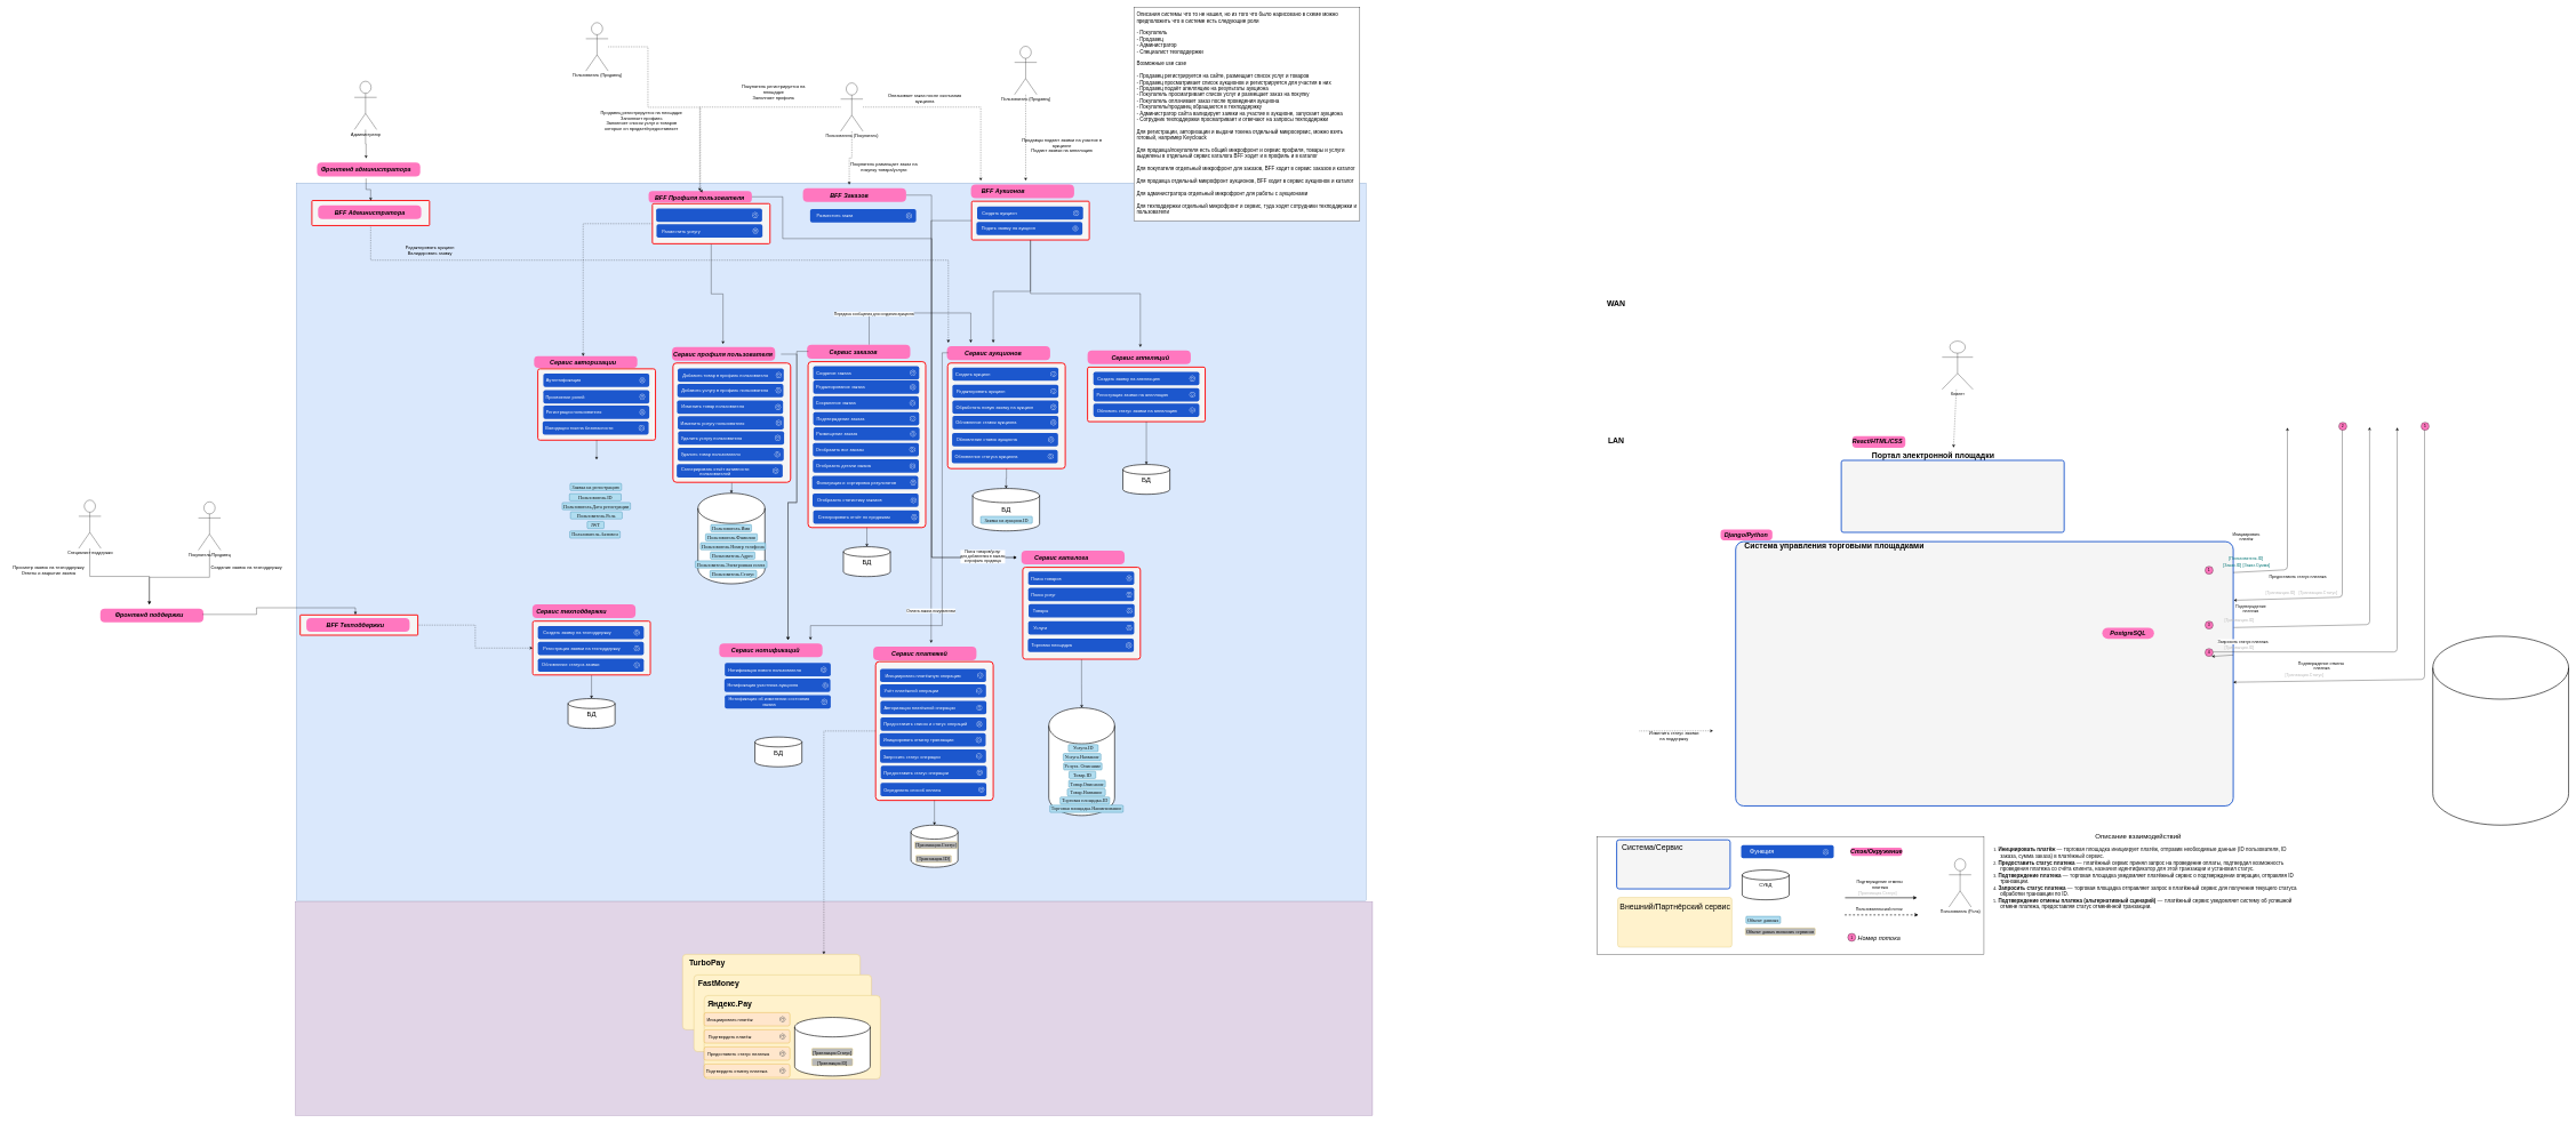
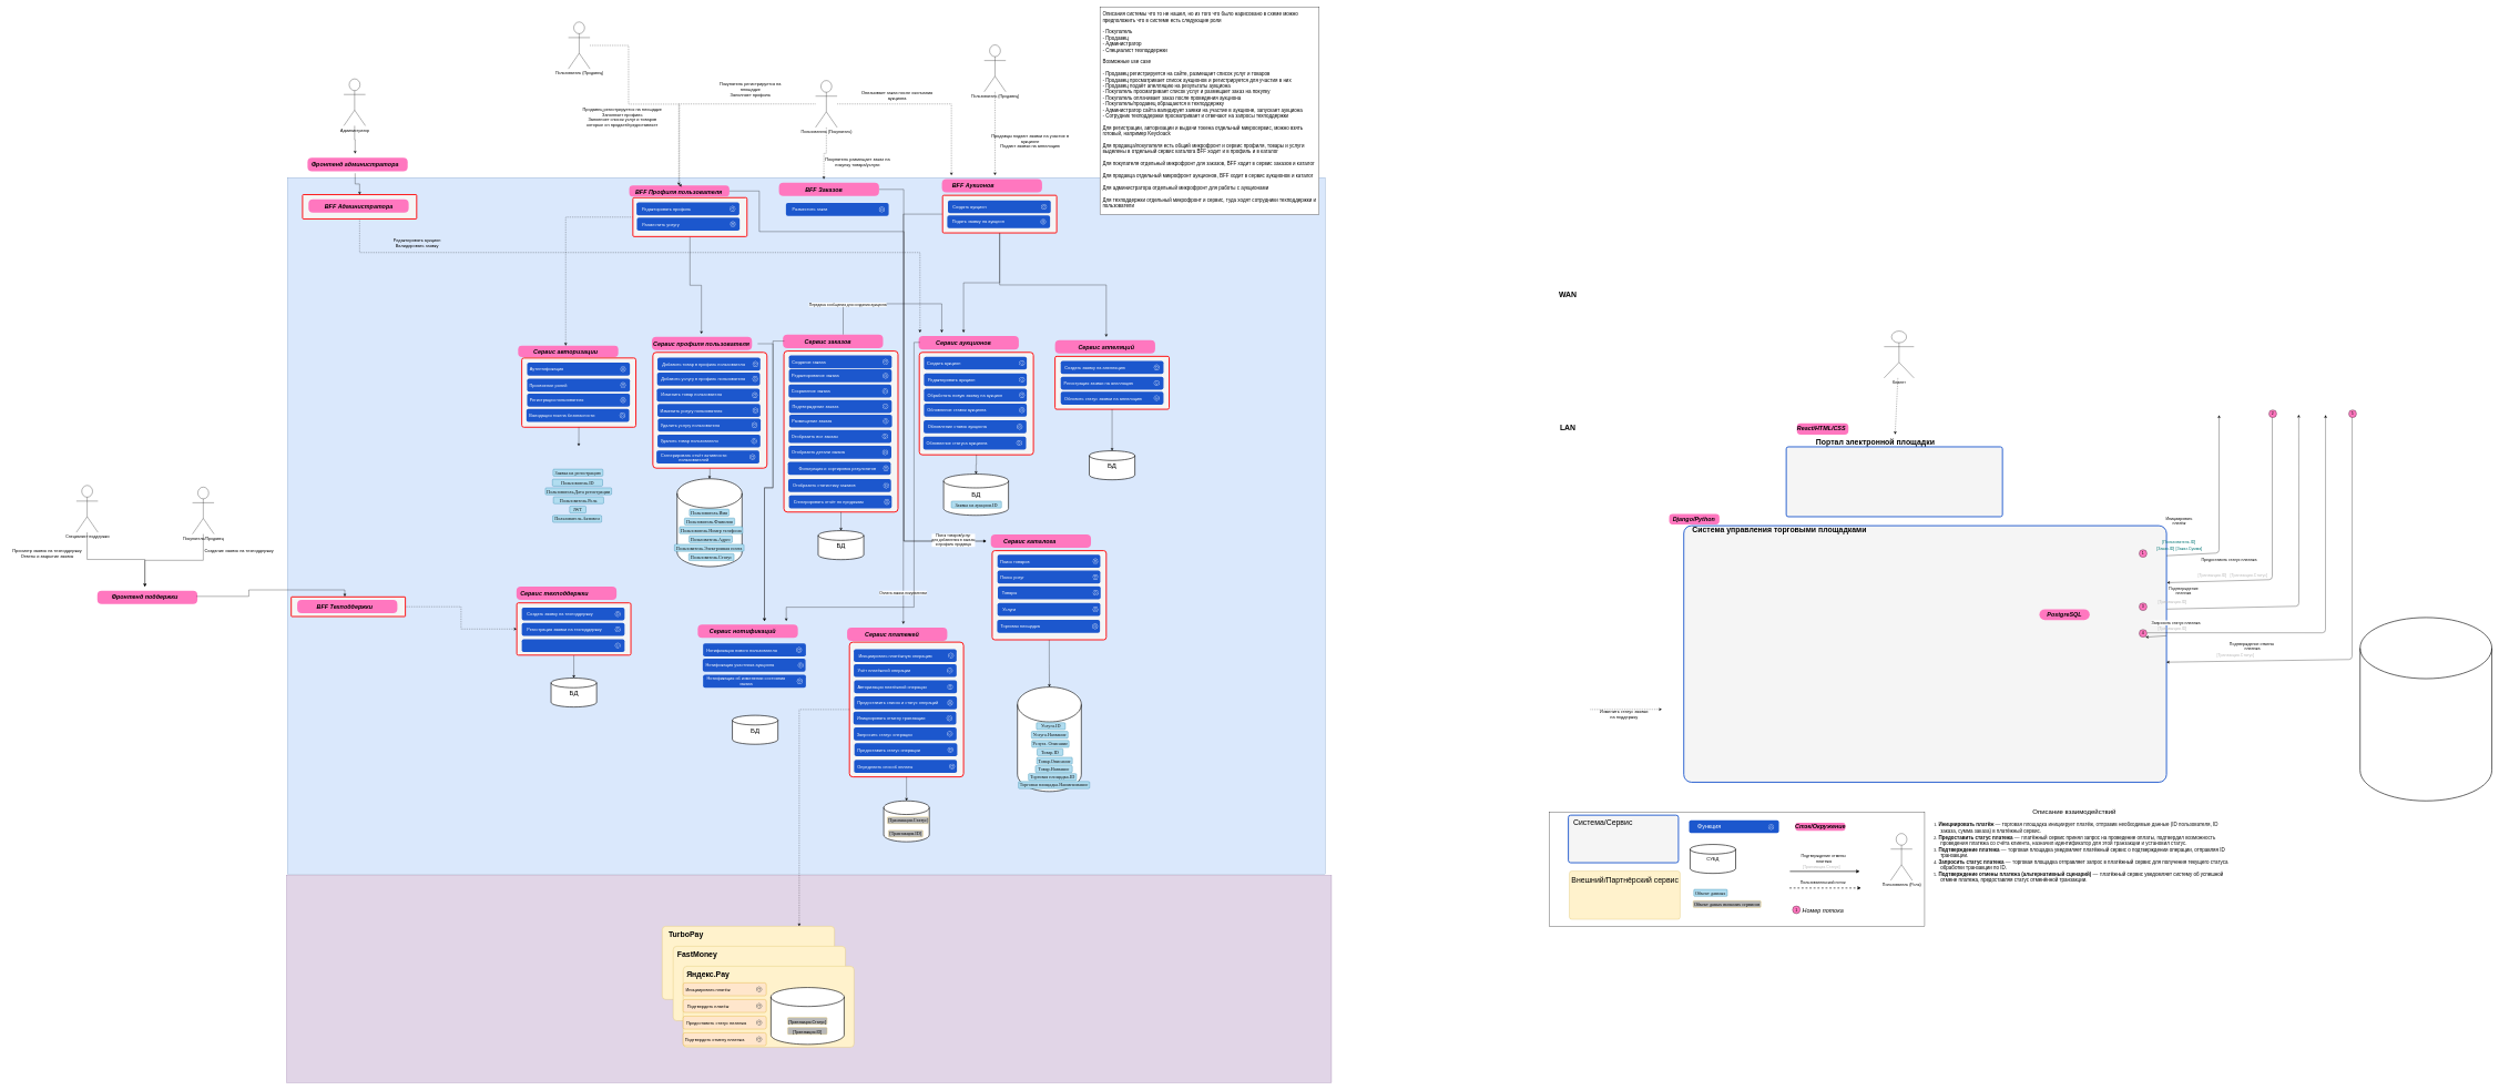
+ <mxCell id="374" value="Редактировать профиль" style="text;html=1;align=center;verticalAlign=middle;whiteSpace=wrap;rounded=1;fontSize=13;fontColor=#FFFFFF;" parent="371" vertex="1"><mxGeometry x="8" y="4.5" width="164" height="30" as="geometry" /></mxCell>
- <mxCell id="207" value="Фильтрация и сортировка результатов" style="text;html=1;align=center;verticalAlign=middle;whiteSpace=wrap;rounded=1;fontSize=13;fontColor=#FFFFFF;strokeColor=none;" parent="204" vertex="1"><mxGeometry x="5" y="4.5" width="248" height="30" as="geometry" /></mxCell>
+ <mxCell id="207" value="Фильтрация и сортировка результатов" style="text;html=1;align=center;verticalAlign=middle;whiteSpace=wrap;rounded=1;fontSize=13;fontColor=#FFFFFF;strokeColor=none;" parent="204" vertex="1"><mxGeometry x="25" y="4.5" width="248" height="30" as="geometry" /></mxCell>
- <mxCell id="489" value="Обновление статуса заявки" style="text;html=1;align=center;verticalAlign=middle;whiteSpace=wrap;rounded=1;fontSize=13;fontColor=#FFFFFF;strokeColor=none;" vertex="1" parent="478"><mxGeometry x="8" y="99" width="176" height="30" as="geometry" /></mxCell>
